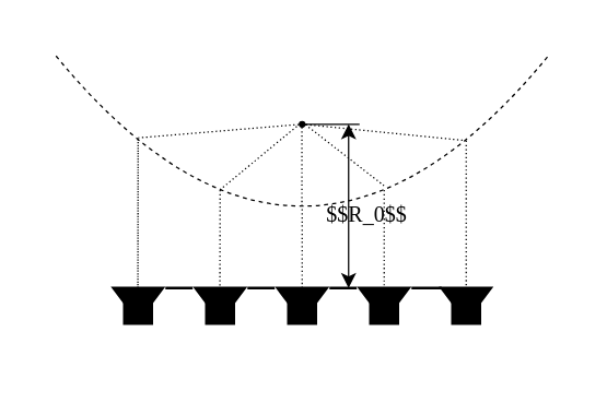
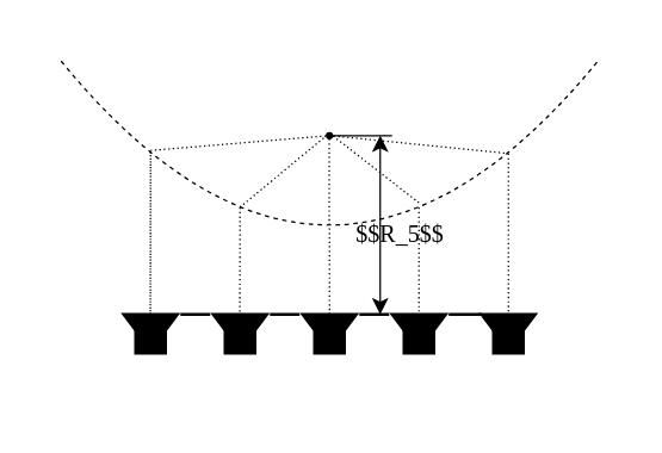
- <mxCell id="35" value="$$R_0$$" style="text;html=1;strokeColor=none;fillColor=none;align=center;verticalAlign=middle;whiteSpace=wrap;rounded=0;fontFamily=CMU Serif Roman;fontSize=8;" vertex="1" parent="1"><mxGeometry x="104" y="63" width="60" height="30" as="geometry" /></mxCell>
+ <mxCell id="35" value="$$R_5$$" style="text;html=1;strokeColor=none;fillColor=none;align=center;verticalAlign=middle;whiteSpace=wrap;rounded=0;fontFamily=CMU Serif Roman;fontSize=8;" vertex="1" parent="1"><mxGeometry x="104" y="63" width="60" height="30" as="geometry" /></mxCell>
